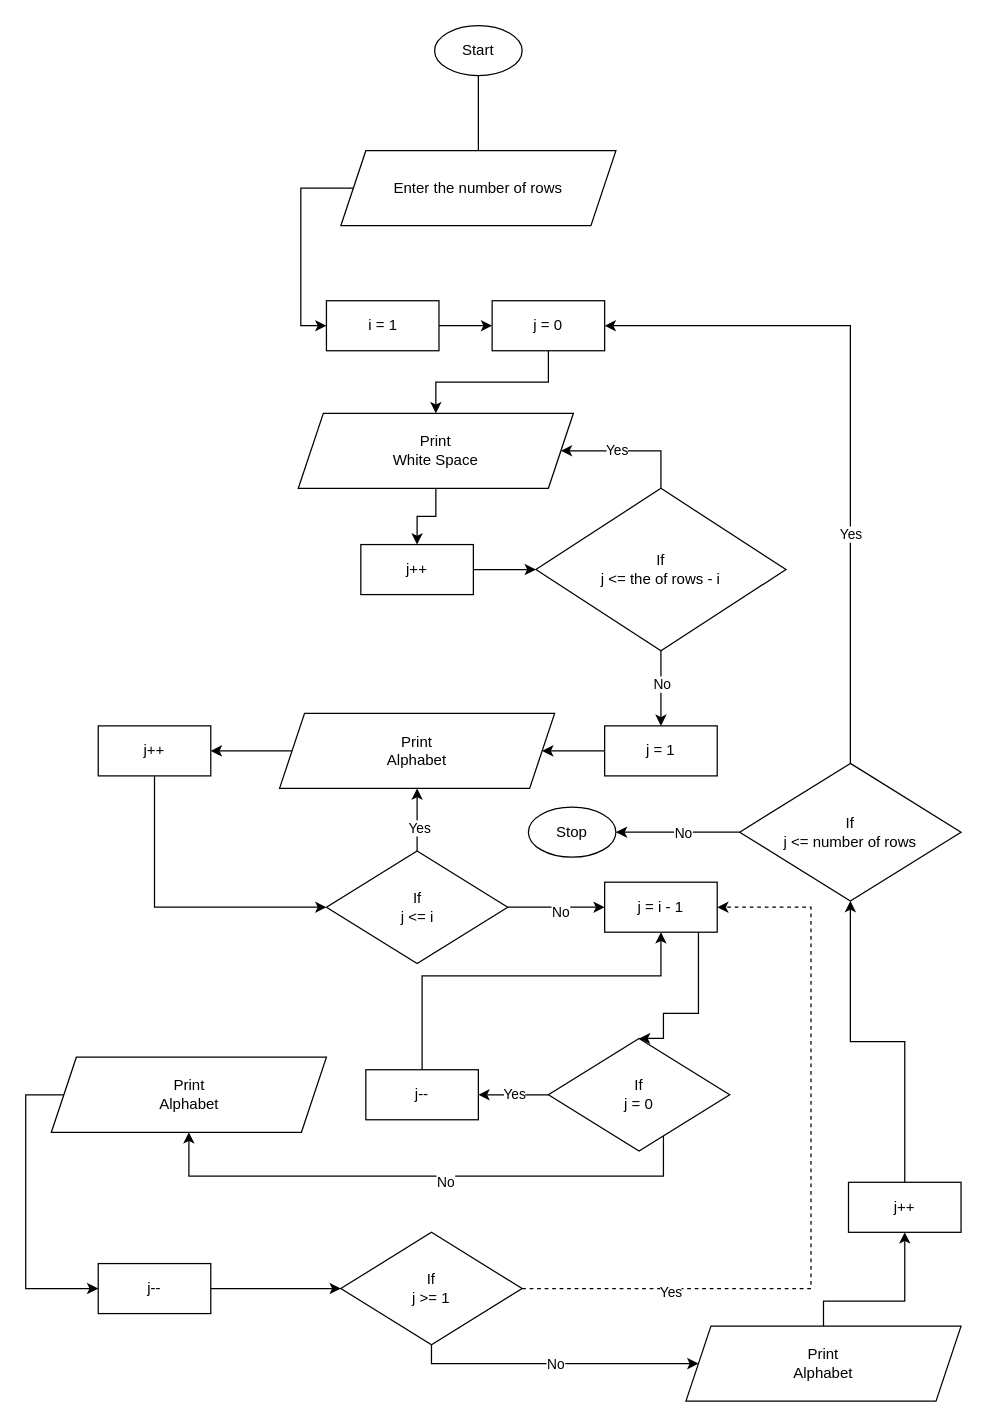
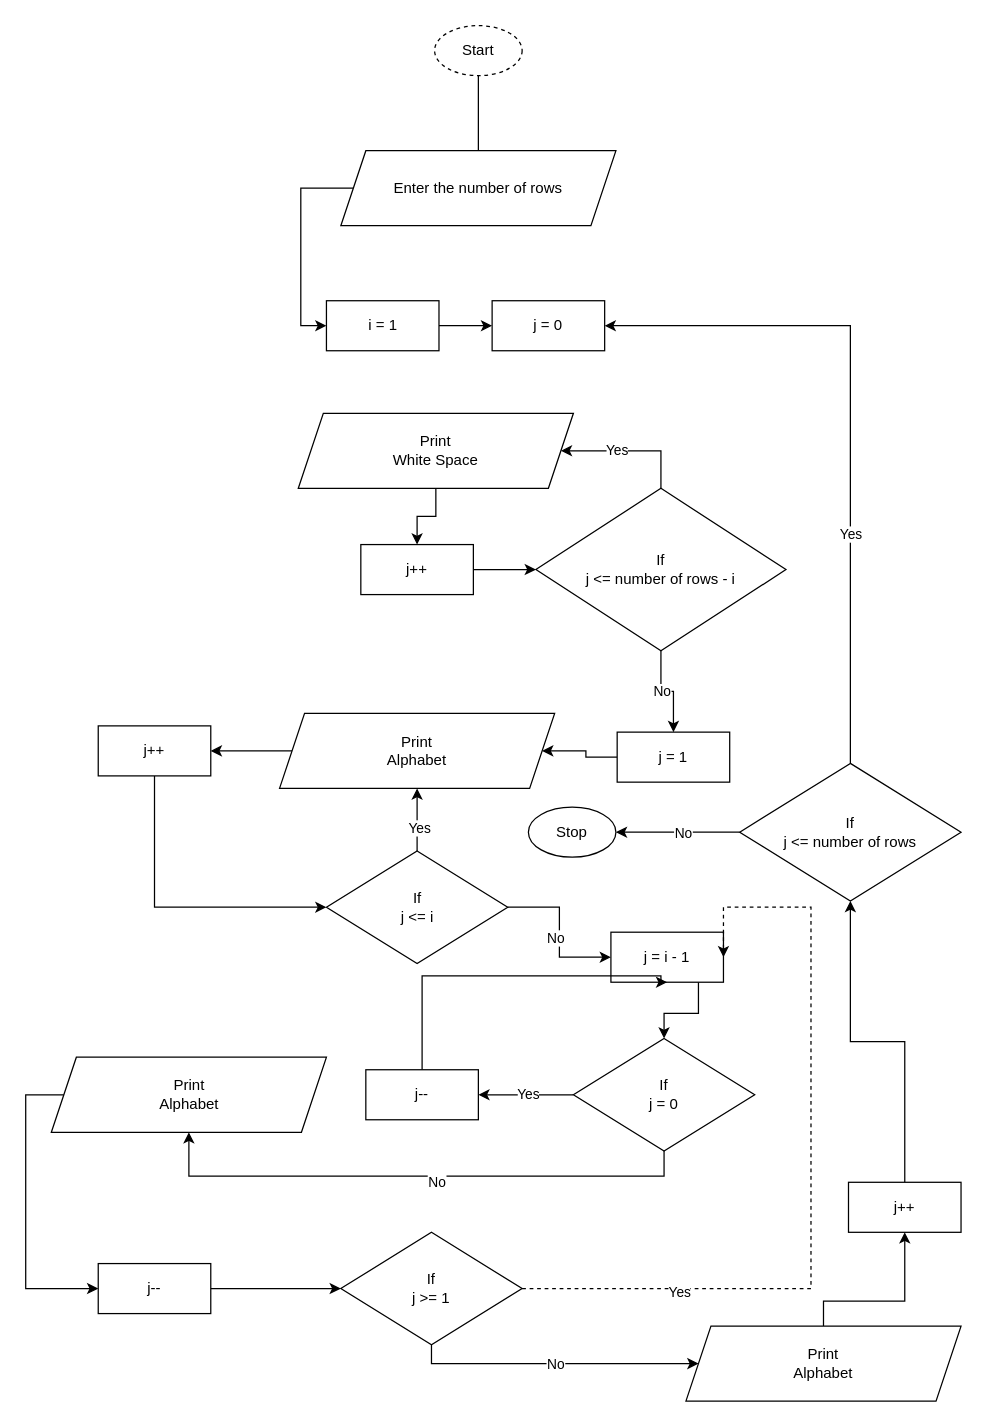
- <mxCell id="3" value="Start" style="ellipse;whiteSpace=wrap;html=1;" vertex="1" parent="1"><mxGeometry x="347" y="20" width="70" height="40" as="geometry" /></mxCell>
+ <mxCell id="3" value="Start" style="ellipse;whiteSpace=wrap;html=1;dashed=1;" vertex="1" parent="1"><mxGeometry x="347" y="20" width="70" height="40" as="geometry" /></mxCell>
- <mxCell id="8" style="edgeStyle=orthogonalEdgeStyle;rounded=0;orthogonalLoop=1;jettySize=auto;html=1;" edge="1" parent="1" source="9" target="11"><mxGeometry relative="1" as="geometry" /></mxCell>
- <mxCell id="18" value="If&lt;br&gt;j &amp;lt;= the of rows - i" style="rhombus;whiteSpace=wrap;html=1;" vertex="1" parent="1"><mxGeometry x="428" y="390" width="200" height="130" as="geometry" /></mxCell>
+ <mxCell id="18" value="If&lt;br&gt;j &amp;lt;= number of rows - i" style="rhombus;whiteSpace=wrap;html=1;" vertex="1" parent="1"><mxGeometry x="428" y="390" width="200" height="130" as="geometry" /></mxCell>
- <mxCell id="20" value="j = 1" style="rounded=0;whiteSpace=wrap;html=1;" vertex="1" parent="1"><mxGeometry x="483" y="580" width="90" height="40" as="geometry" /></mxCell>
+ <mxCell id="20" value="j = 1" style="rounded=0;whiteSpace=wrap;html=1;" vertex="1" parent="1"><mxGeometry x="493" y="585" width="90" height="40" as="geometry" /></mxCell>
- <mxCell id="31" value="j = i - 1" style="rounded=0;whiteSpace=wrap;html=1;" vertex="1" parent="1"><mxGeometry x="483" y="705" width="90" height="40" as="geometry" /></mxCell>
+ <mxCell id="31" value="j = i - 1" style="rounded=0;whiteSpace=wrap;html=1;" vertex="1" parent="1"><mxGeometry x="488" y="745" width="90" height="40" as="geometry" /></mxCell>
- <mxCell id="36" value="If&lt;br&gt;j = 0" style="rhombus;whiteSpace=wrap;html=1;" vertex="1" parent="1"><mxGeometry x="438" y="830" width="145" height="90" as="geometry" /></mxCell>
+ <mxCell id="36" value="If&lt;br&gt;j = 0" style="rhombus;whiteSpace=wrap;html=1;" vertex="1" parent="1"><mxGeometry x="458" y="830" width="145" height="90" as="geometry" /></mxCell>
